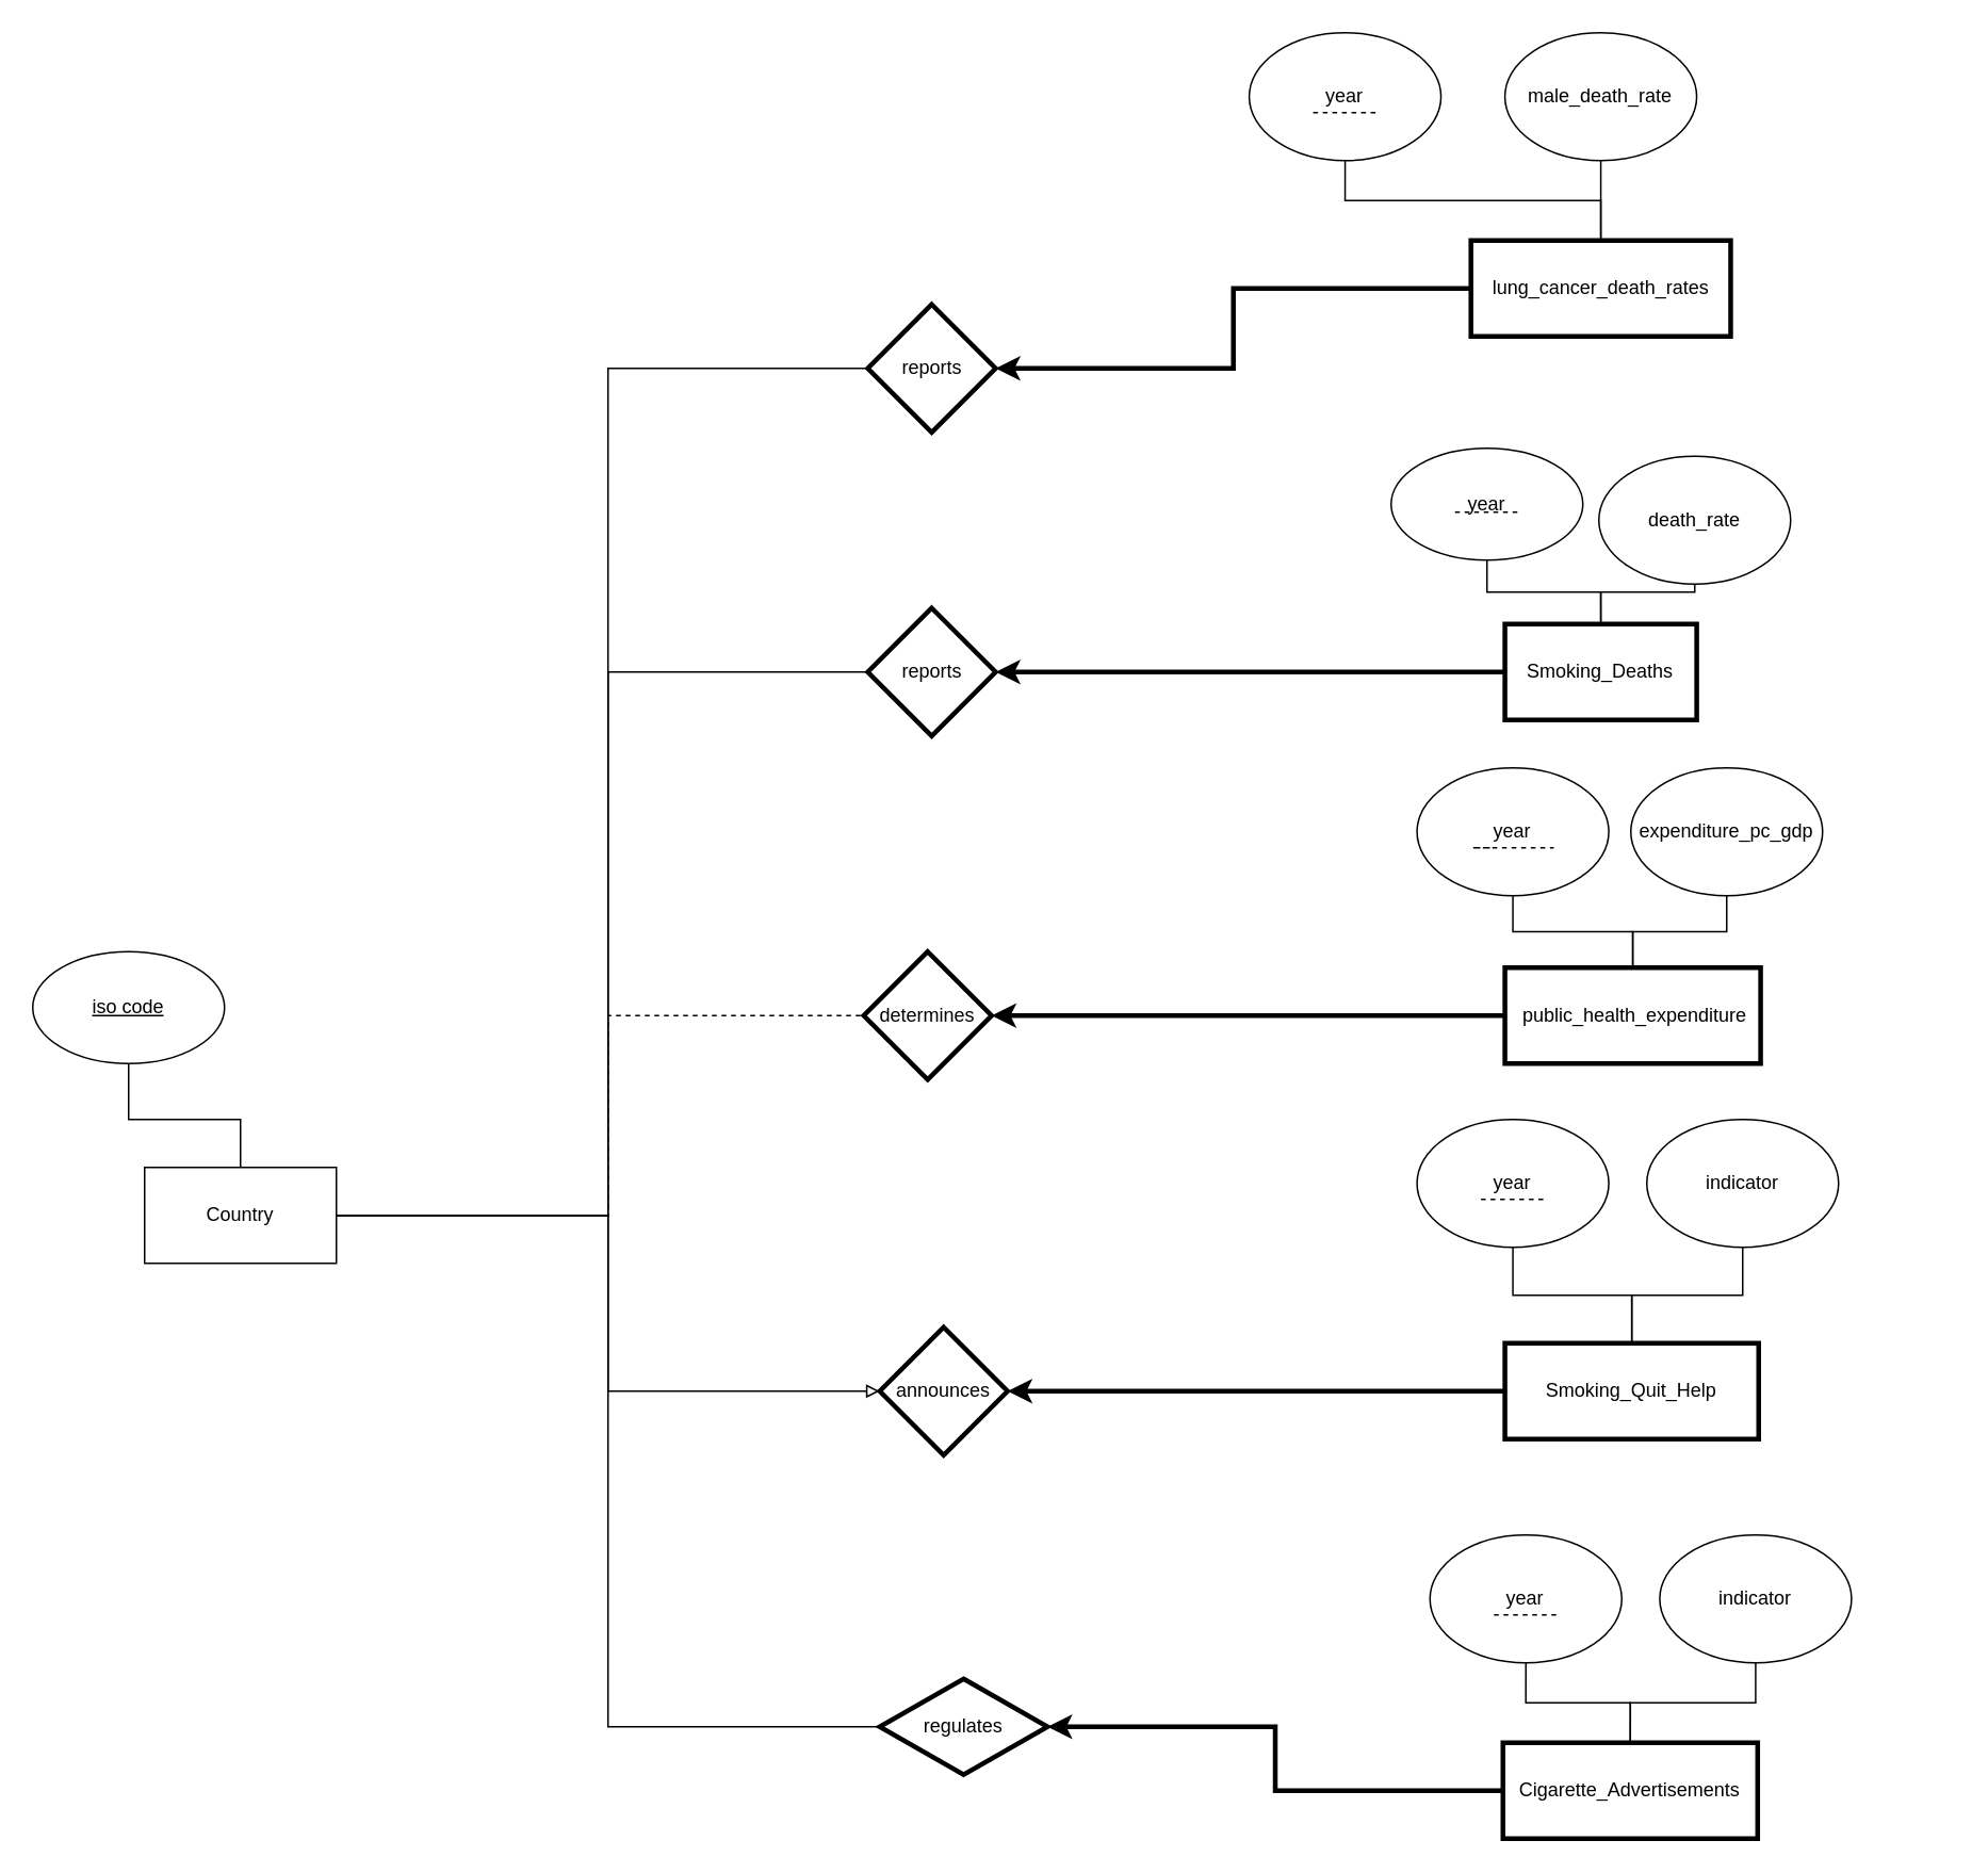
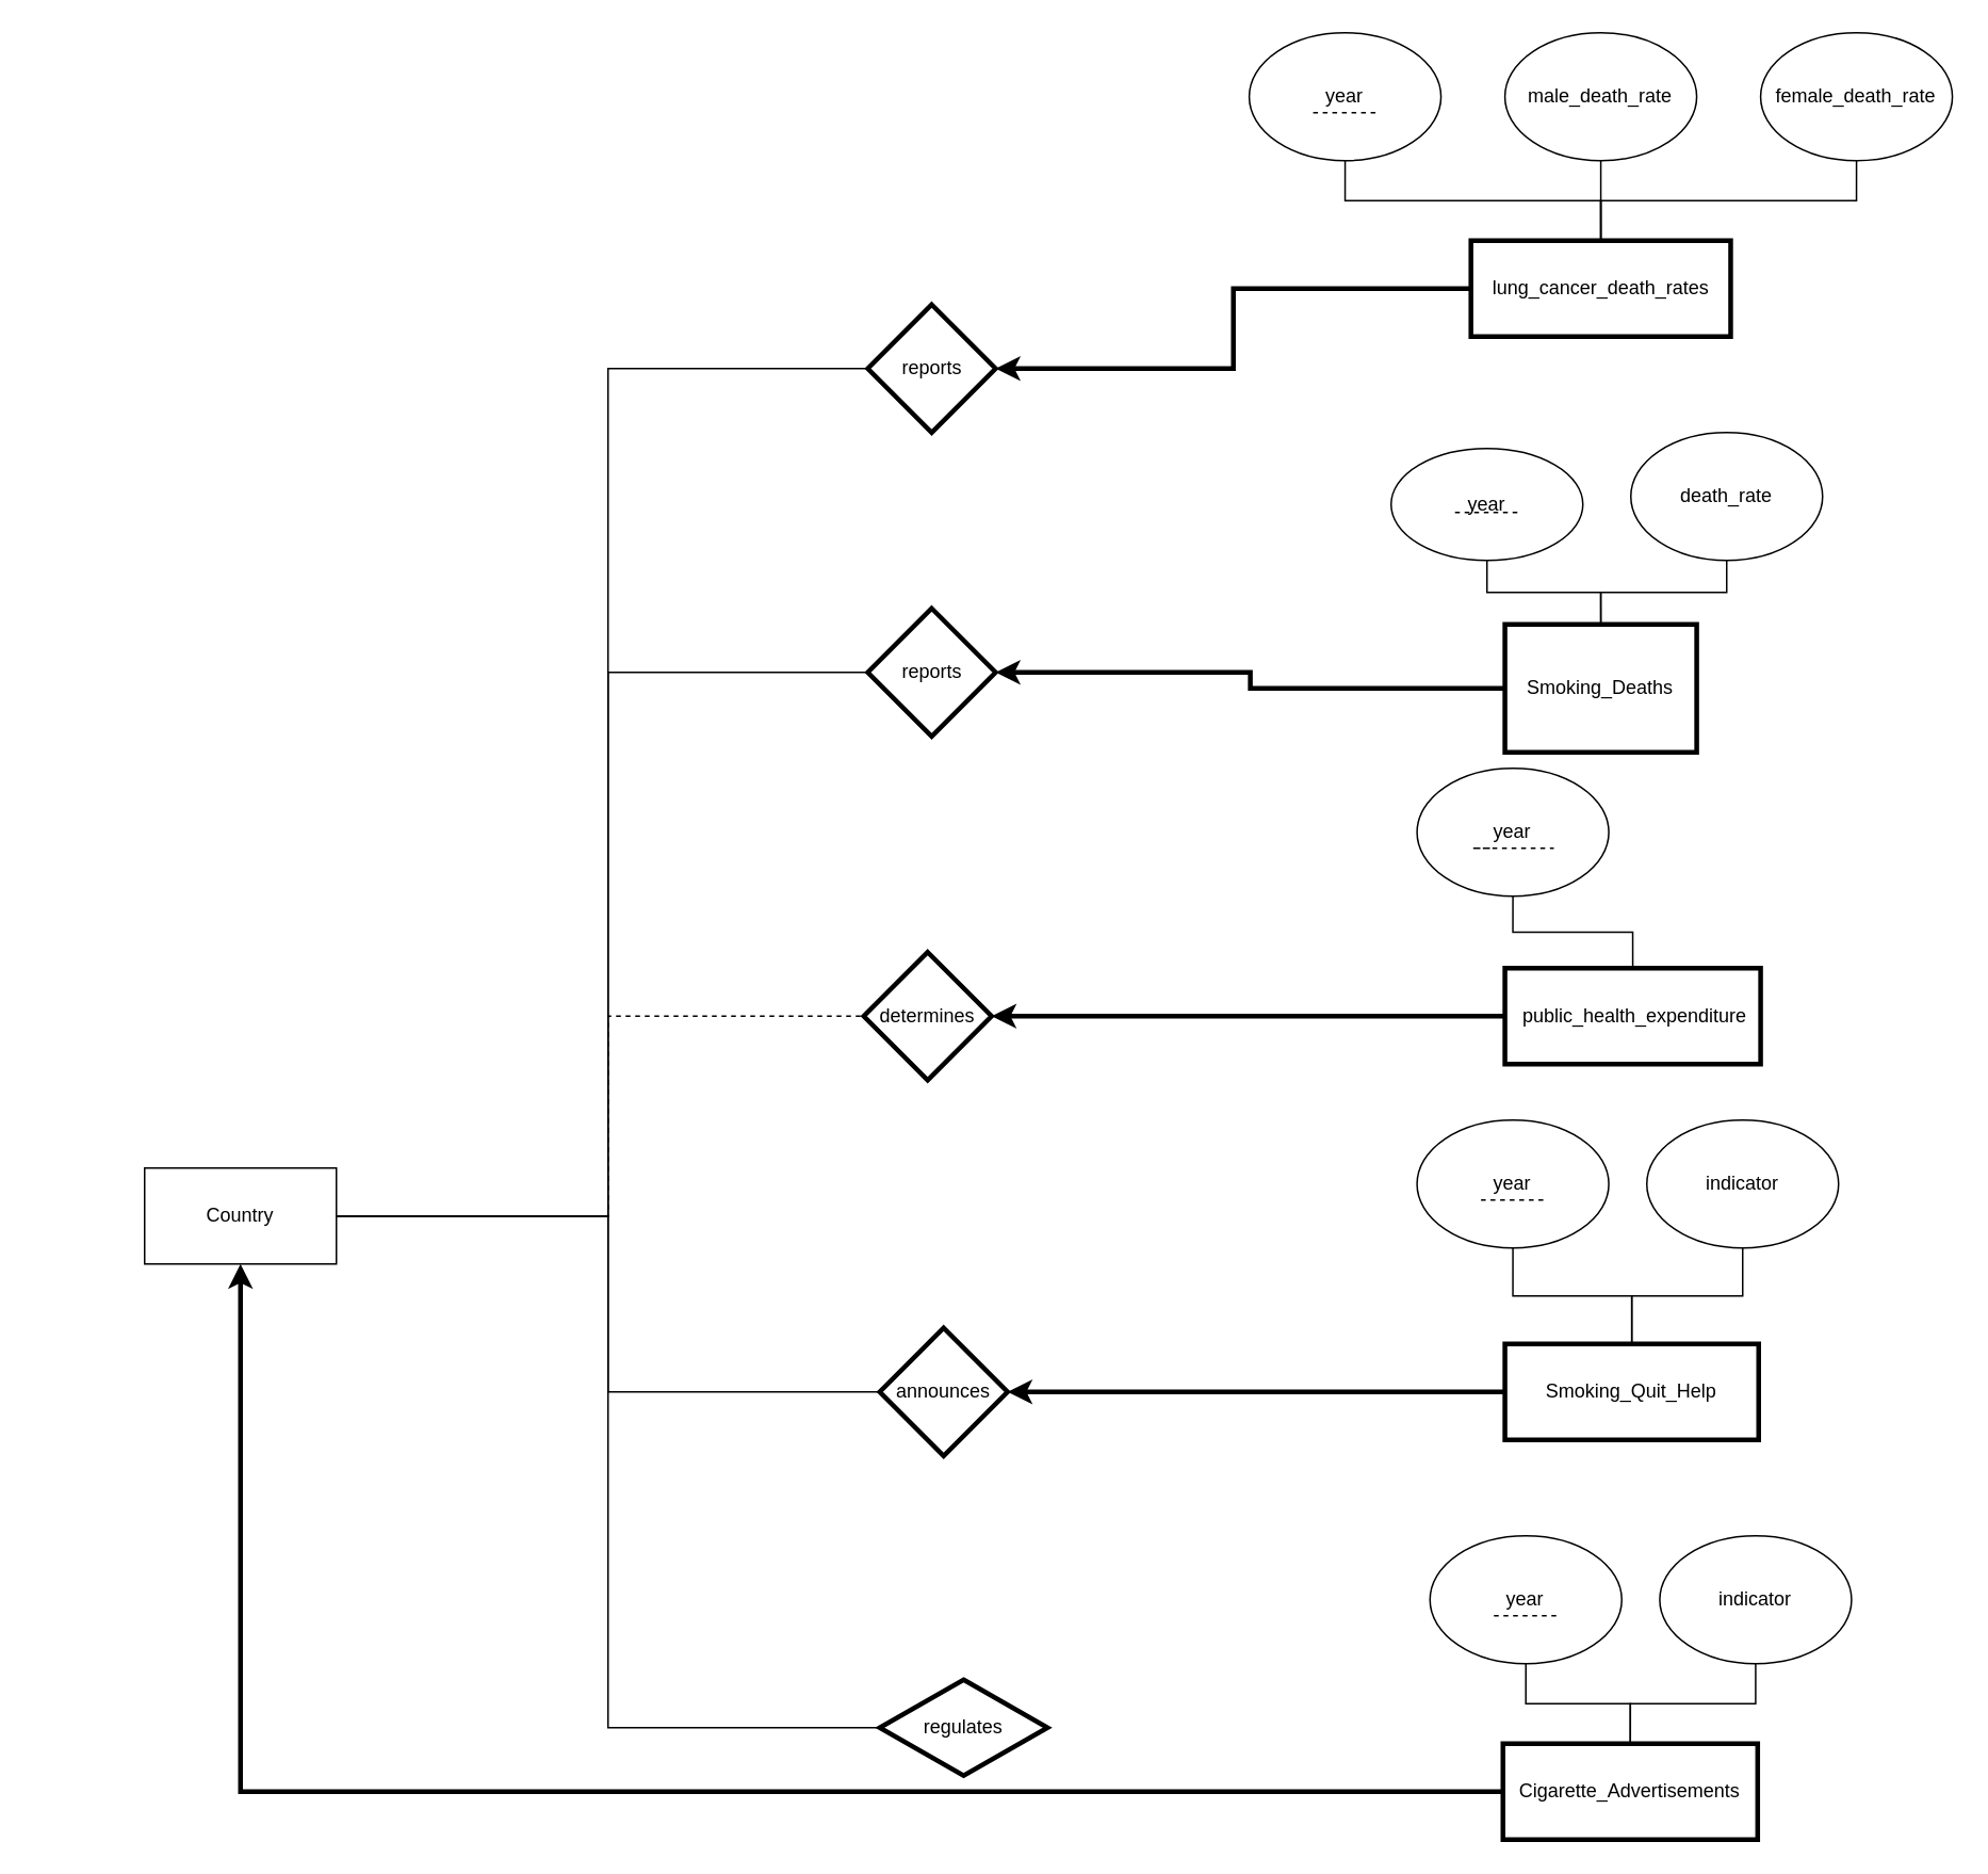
+ <mxCell id="45" value="female_death_rate" style="ellipse;whiteSpace=wrap;html=1;" parent="1" vertex="1"><mxGeometry x="1101.22" y="20" width="120" height="80" as="geometry" /></mxCell>
+ <mxCell id="44" style="edgeStyle=orthogonalEdgeStyle;rounded=0;orthogonalLoop=1;jettySize=auto;html=1;exitX=0.5;exitY=1;exitDx=0;exitDy=0;entryX=0.5;entryY=0;entryDx=0;entryDy=0;endArrow=none;endFill=0;" parent="1" source="45" target="40" edge="1"><mxGeometry relative="1" as="geometry" /></mxCell>
- <mxCell id="19" value="death_rate" style="ellipse;whiteSpace=wrap;html=1;" parent="1" vertex="1"><mxGeometry x="1000" y="285" width="120" height="80" as="geometry" /></mxCell>
+ <mxCell id="19" value="death_rate" style="ellipse;whiteSpace=wrap;html=1;" parent="1" vertex="1"><mxGeometry x="1020" y="270" width="120" height="80" as="geometry" /></mxCell>
- <mxCell id="12" value="Smoking_Deaths" style="rounded=0;whiteSpace=wrap;html=1;strokeWidth=3;" parent="1" vertex="1"><mxGeometry x="941.22" y="390" width="120" height="60" as="geometry" /></mxCell>
+ <mxCell id="12" value="Smoking_Deaths" style="rounded=0;whiteSpace=wrap;html=1;strokeWidth=3;" parent="1" vertex="1"><mxGeometry x="941.22" y="390" width="120" height="80" as="geometry" /></mxCell>
- <mxCell id="21" value="expenditure_pc_gdp" style="ellipse;whiteSpace=wrap;html=1;" parent="1" vertex="1"><mxGeometry x="1020" y="480" width="120" height="80" as="geometry" /></mxCell>
- <mxCell id="20" style="edgeStyle=orthogonalEdgeStyle;rounded=0;orthogonalLoop=1;jettySize=auto;html=1;exitX=0.5;exitY=1;exitDx=0;exitDy=0;entryX=0.5;entryY=0;entryDx=0;entryDy=0;endArrow=none;endFill=0;" parent="1" source="21" target="15" edge="1"><mxGeometry relative="1" as="geometry" /></mxCell>
- <mxCell id="17" value="&lt;u&gt;iso code&lt;/u&gt;" style="ellipse;whiteSpace=wrap;html=1;" parent="1" vertex="1"><mxGeometry x="20" y="595" width="120" height="70" as="geometry" /></mxCell>
- <mxCell id="16" style="edgeStyle=orthogonalEdgeStyle;rounded=0;orthogonalLoop=1;jettySize=auto;html=1;exitX=0.5;exitY=1;exitDx=0;exitDy=0;entryX=0.5;entryY=0;entryDx=0;entryDy=0;endArrow=none;endFill=0;" parent="1" source="17" target="8" edge="1"><mxGeometry relative="1" as="geometry"><Array as="points"><mxPoint x="80" y="700" /><mxPoint x="150" y="700" /></Array></mxGeometry></mxCell>
- <mxCell id="5" style="edgeStyle=orthogonalEdgeStyle;rounded=0;orthogonalLoop=1;jettySize=auto;html=1;exitX=1;exitY=0.5;exitDx=0;exitDy=0;entryX=0;entryY=0.5;entryDx=0;entryDy=0;endArrow=block;endFill=0;" parent="1" source="8" target="25" edge="1"><mxGeometry relative="1" as="geometry" /></mxCell>
+ <mxCell id="5" style="edgeStyle=orthogonalEdgeStyle;rounded=0;orthogonalLoop=1;jettySize=auto;html=1;exitX=1;exitY=0.5;exitDx=0;exitDy=0;entryX=0;entryY=0.5;entryDx=0;entryDy=0;endArrow=none;endFill=0;" parent="1" source="8" target="25" edge="1"><mxGeometry relative="1" as="geometry" /></mxCell>
- <mxCell id="35" style="edgeStyle=orthogonalEdgeStyle;rounded=0;orthogonalLoop=1;jettySize=auto;html=1;exitX=0;exitY=0.5;exitDx=0;exitDy=0;entryX=1;entryY=0.5;entryDx=0;entryDy=0;strokeWidth=3;" parent="1" source="36" target="32" edge="1"><mxGeometry relative="1" as="geometry" /></mxCell>
+ <mxCell id="35" style="edgeStyle=orthogonalEdgeStyle;rounded=0;orthogonalLoop=1;jettySize=auto;html=1;exitX=0;exitY=0.5;exitDx=0;exitDy=0;strokeWidth=3;" parent="1" source="36" target="8" edge="1"><mxGeometry relative="1" as="geometry" /></mxCell>
